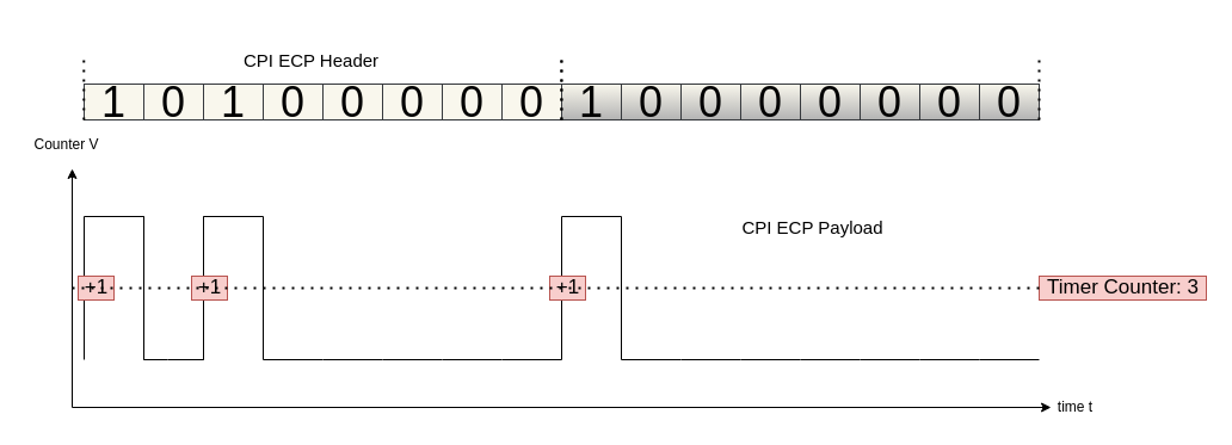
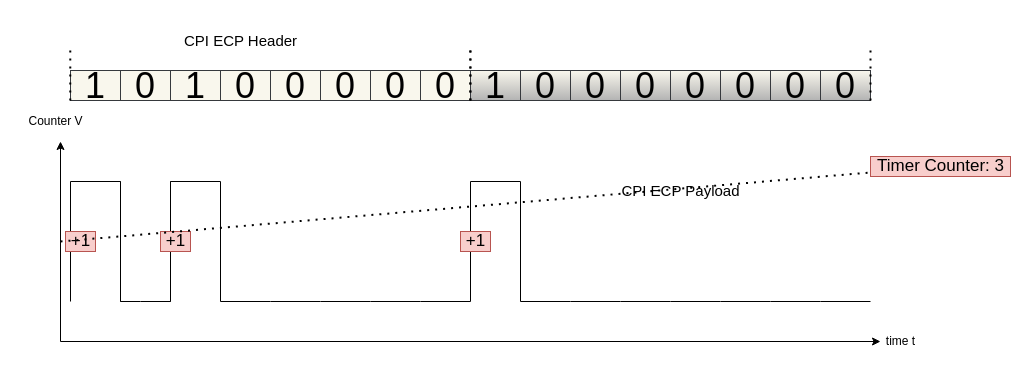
- <mxCell id="26" value="&lt;font style=&quot;font-size: 15px&quot;&gt;CPI ECP Header&lt;/font&gt;" style="text;html=1;align=center;verticalAlign=middle;resizable=0;points=[];autosize=1;strokeColor=none;fillColor=none;fontSize=30;" parent="1" vertex="1"><mxGeometry x="195" y="20" width="130" height="50" as="geometry" /></mxCell>
+ <mxCell id="26" value="&lt;font style=&quot;font-size: 15px&quot;&gt;CPI ECP Header&lt;/font&gt;" style="text;html=1;align=center;verticalAlign=middle;resizable=0;points=[];autosize=1;strokeColor=none;fillColor=none;fontSize=30;" parent="1" vertex="1"><mxGeometry x="175" y="10" width="130" height="50" as="geometry" /></mxCell>
- <mxCell id="47" value="&lt;font style=&quot;font-size: 17px&quot;&gt;Timer Counter: 3&lt;/font&gt;" style="text;html=1;align=center;verticalAlign=middle;resizable=0;points=[];autosize=1;strokeColor=#b85450;fillColor=#f8cecc;" parent="1" vertex="1"><mxGeometry x="870" y="231" width="140" height="20" as="geometry" /></mxCell>
+ <mxCell id="47" value="&lt;font style=&quot;font-size: 17px&quot;&gt;Timer Counter: 3&lt;/font&gt;" style="text;html=1;align=center;verticalAlign=middle;resizable=0;points=[];autosize=1;strokeColor=#b85450;fillColor=#f8cecc;" parent="1" vertex="1"><mxGeometry x="870" y="156" width="140" height="20" as="geometry" /></mxCell>
